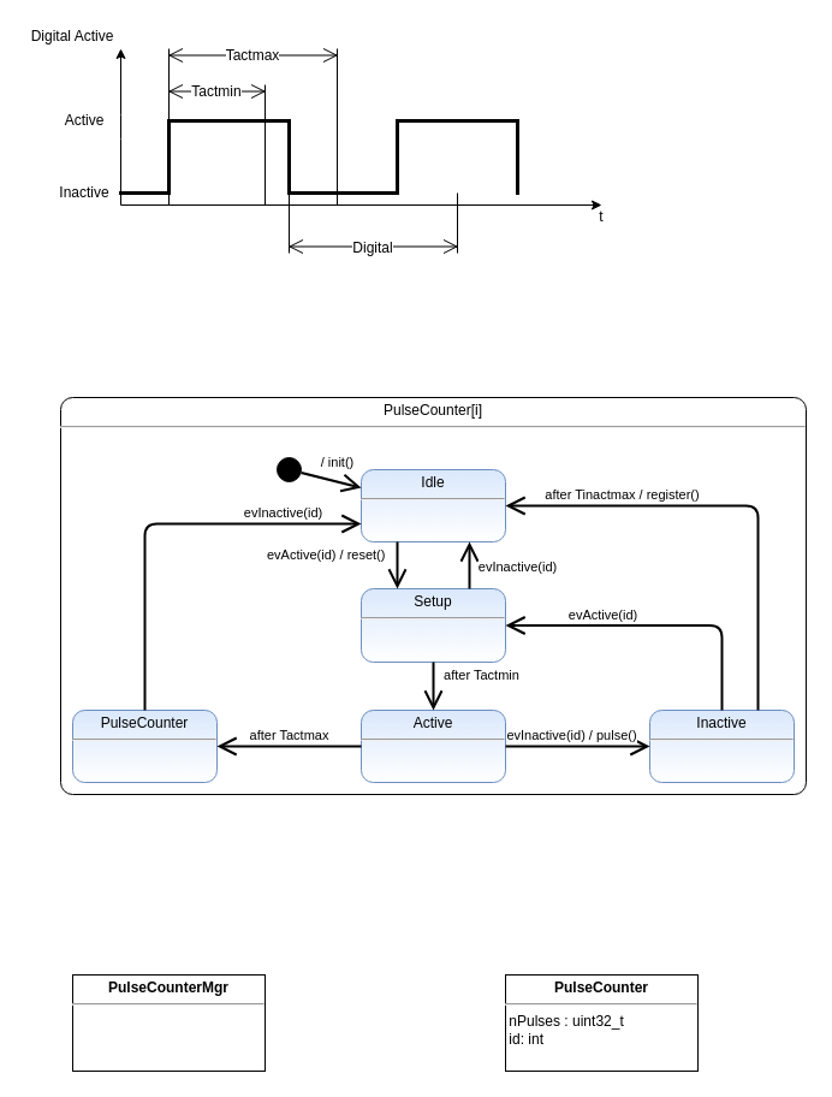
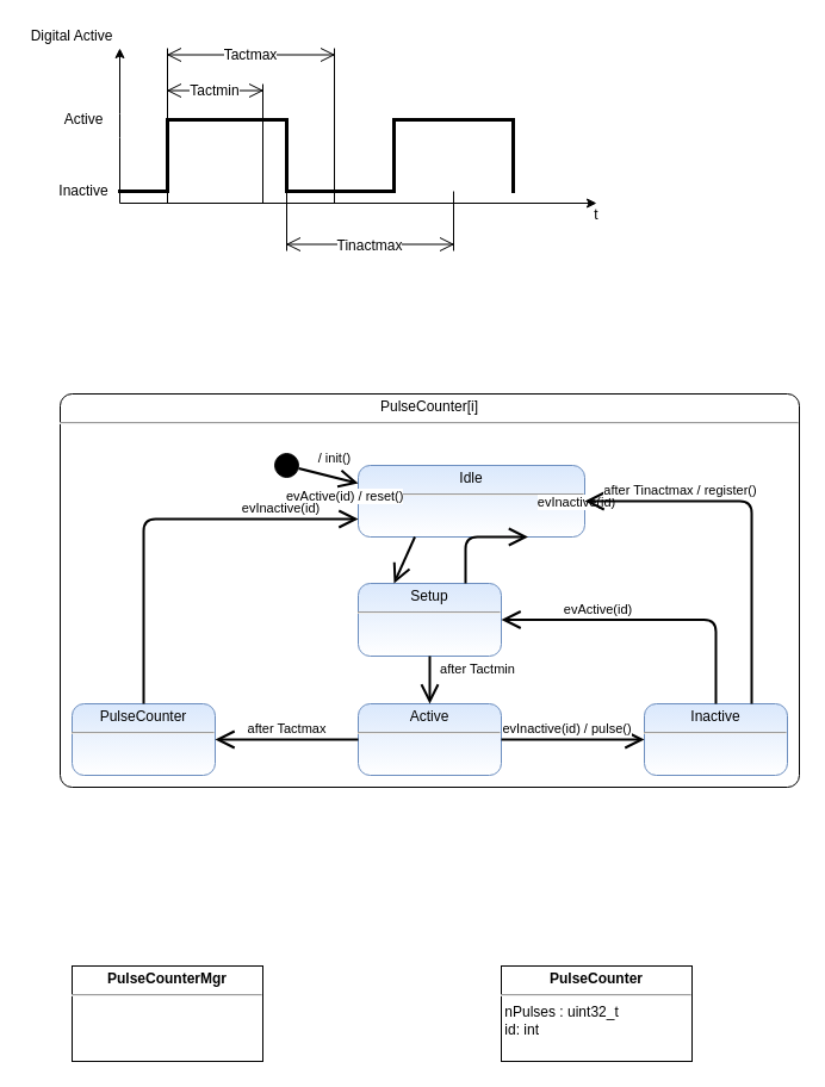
- <mxCell id="12" value="Digital" style="shape=dimension;whiteSpace=wrap;html=1;align=center;points=[];verticalAlign=bottom;spacingBottom=-5;labelBackgroundColor=#ffffff;strokeWidth=1;" parent="1" vertex="1"><mxGeometry x="240" y="160" width="140" height="50" as="geometry" /></mxCell>
+ <mxCell id="12" value="Tinactmax" style="shape=dimension;whiteSpace=wrap;html=1;align=center;points=[];verticalAlign=bottom;spacingBottom=-5;labelBackgroundColor=#ffffff;strokeWidth=1;" parent="1" vertex="1"><mxGeometry x="240" y="160" width="140" height="50" as="geometry" /></mxCell>
- <mxCell id="3" value="&lt;p style=&quot;margin: 0px ; margin-top: 4px ; text-align: center&quot;&gt;Idle&lt;/p&gt;&lt;hr&gt;&lt;p&gt;&lt;/p&gt;&lt;p style=&quot;margin: 0px ; margin-left: 8px ; text-align: left&quot;&gt;&lt;br&gt;&lt;/p&gt;" style="shape=mxgraph.sysml.simpleState;html=1;overflow=fill;whiteSpace=wrap;align=center;fillColor=#dae8fc;strokeColor=#6c8ebf;gradientColor=#ffffff;" parent="1" vertex="1"><mxGeometry x="300" y="390" width="120" height="60" as="geometry" /></mxCell>
+ <mxCell id="3" value="&lt;p style=&quot;margin: 0px ; margin-top: 4px ; text-align: center&quot;&gt;Idle&lt;/p&gt;&lt;hr&gt;&lt;p&gt;&lt;/p&gt;&lt;p style=&quot;margin: 0px ; margin-left: 8px ; text-align: left&quot;&gt;&lt;br&gt;&lt;/p&gt;" style="shape=mxgraph.sysml.simpleState;html=1;overflow=fill;whiteSpace=wrap;align=center;fillColor=#dae8fc;strokeColor=#6c8ebf;gradientColor=#ffffff;" parent="1" vertex="1"><mxGeometry x="300" y="390" width="190" height="60" as="geometry" /></mxCell>
